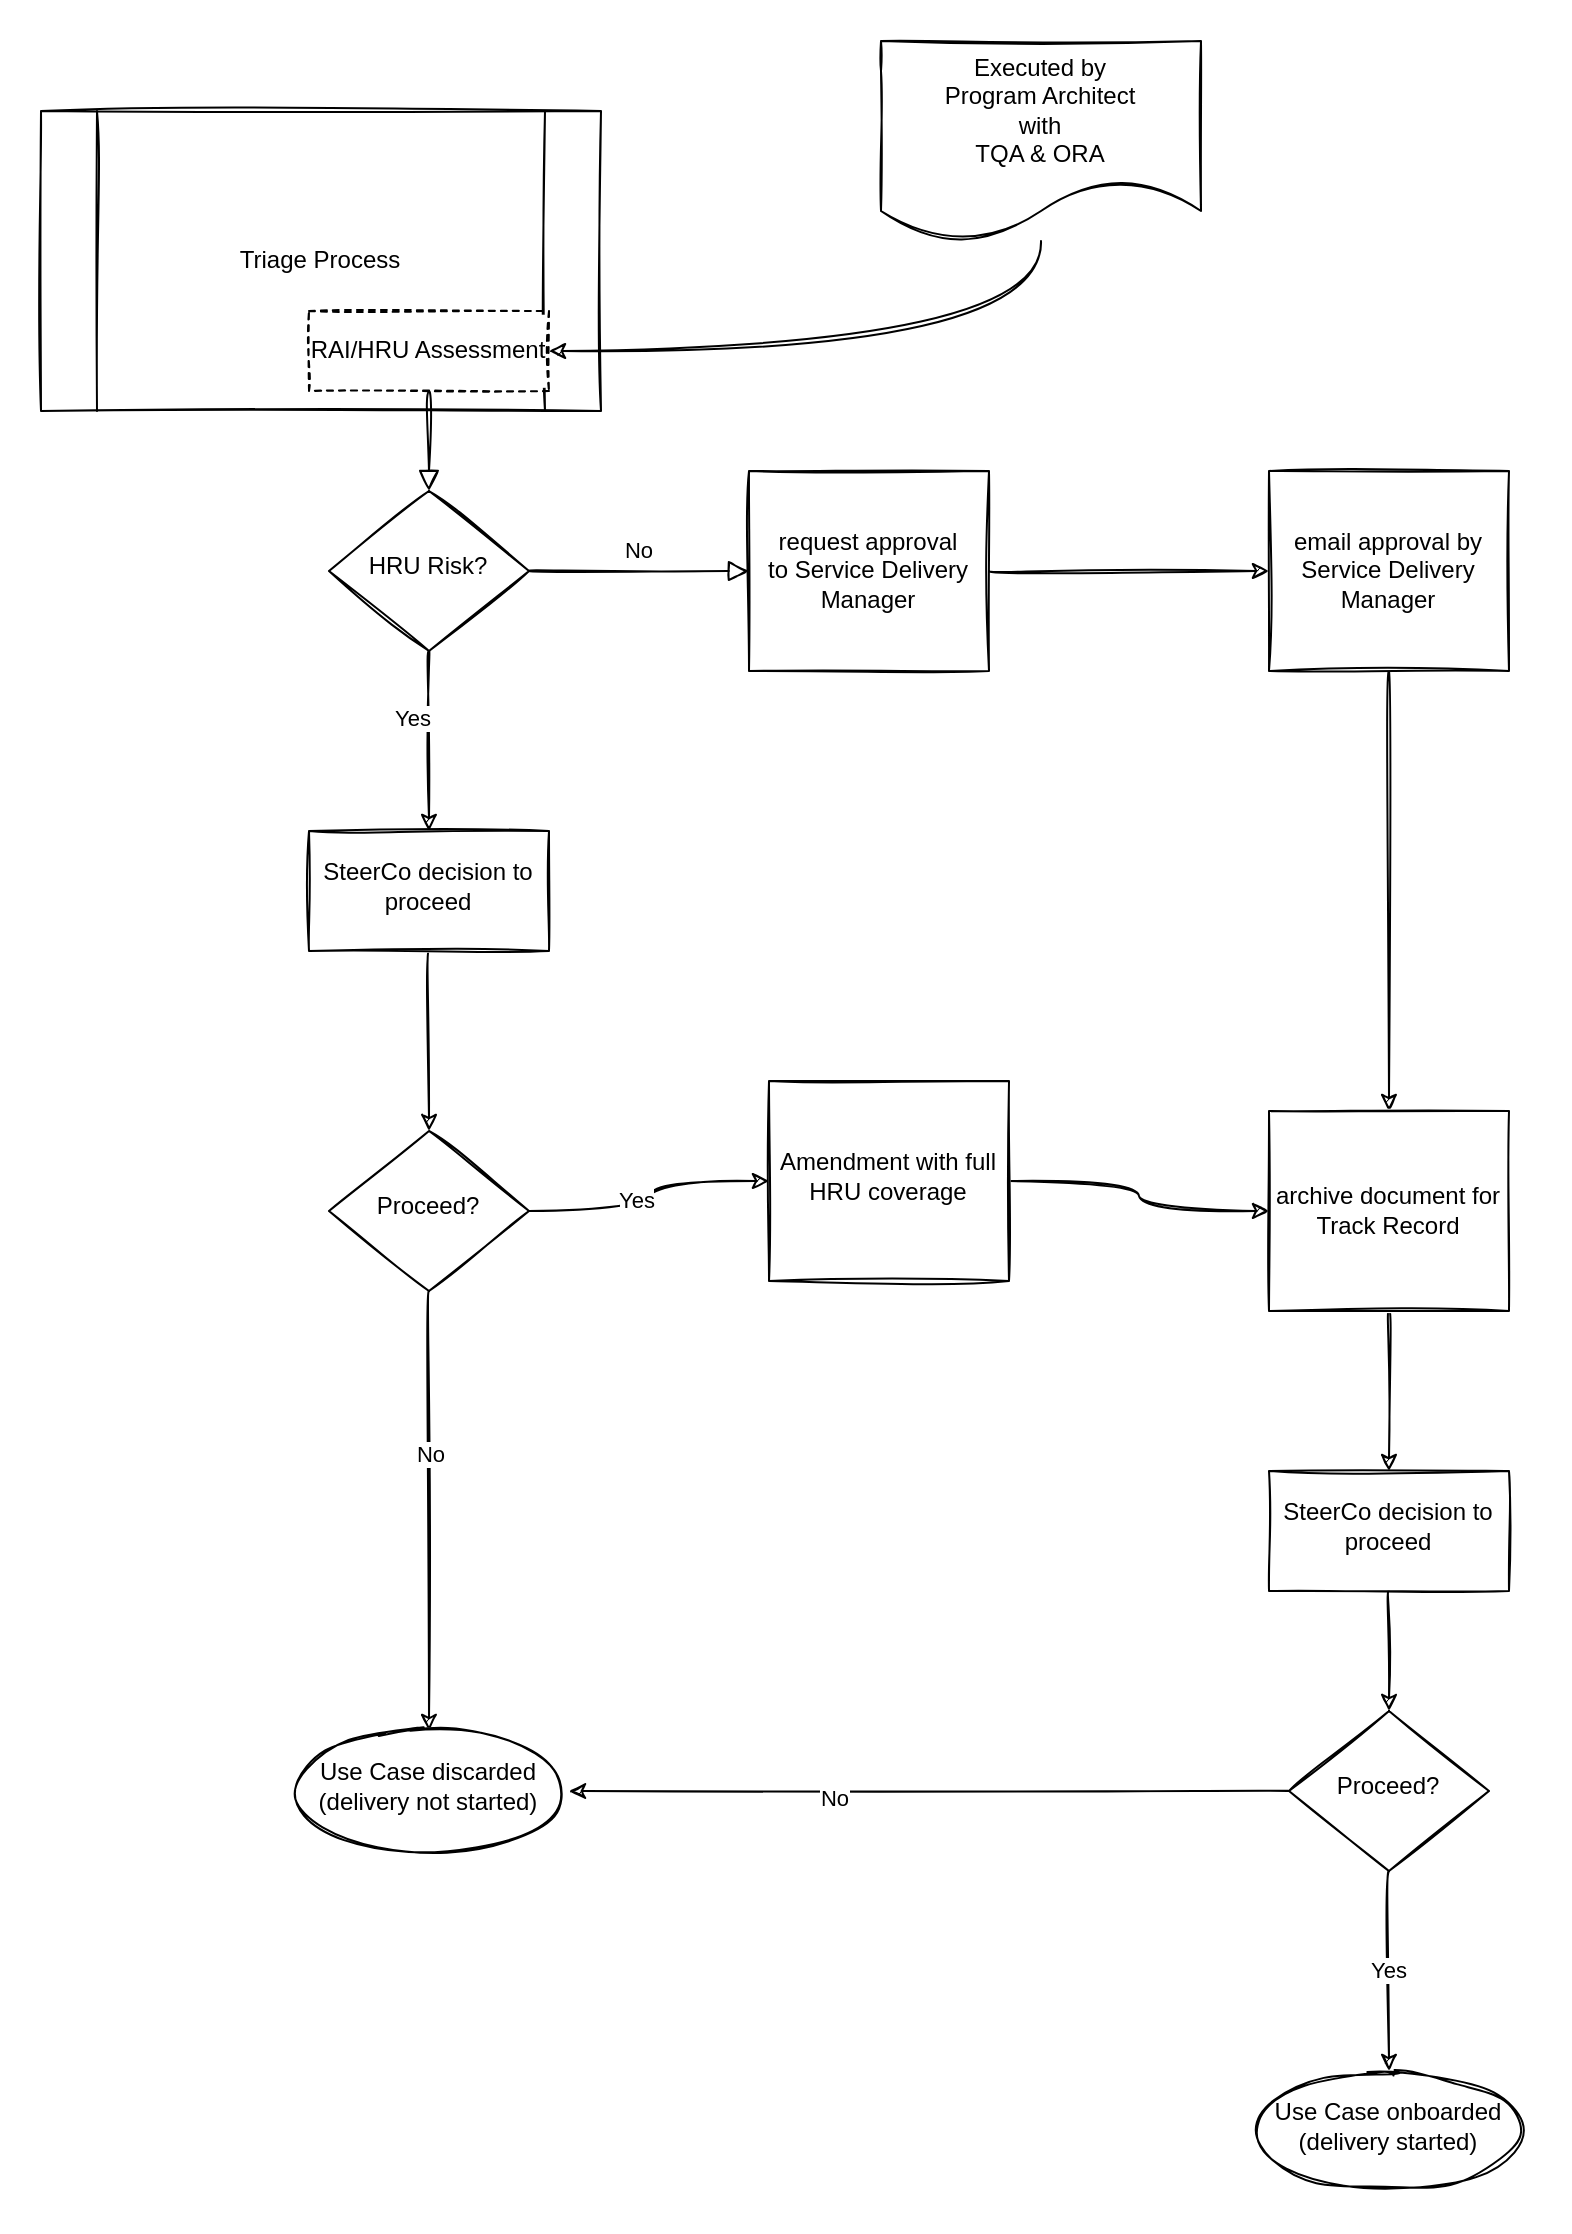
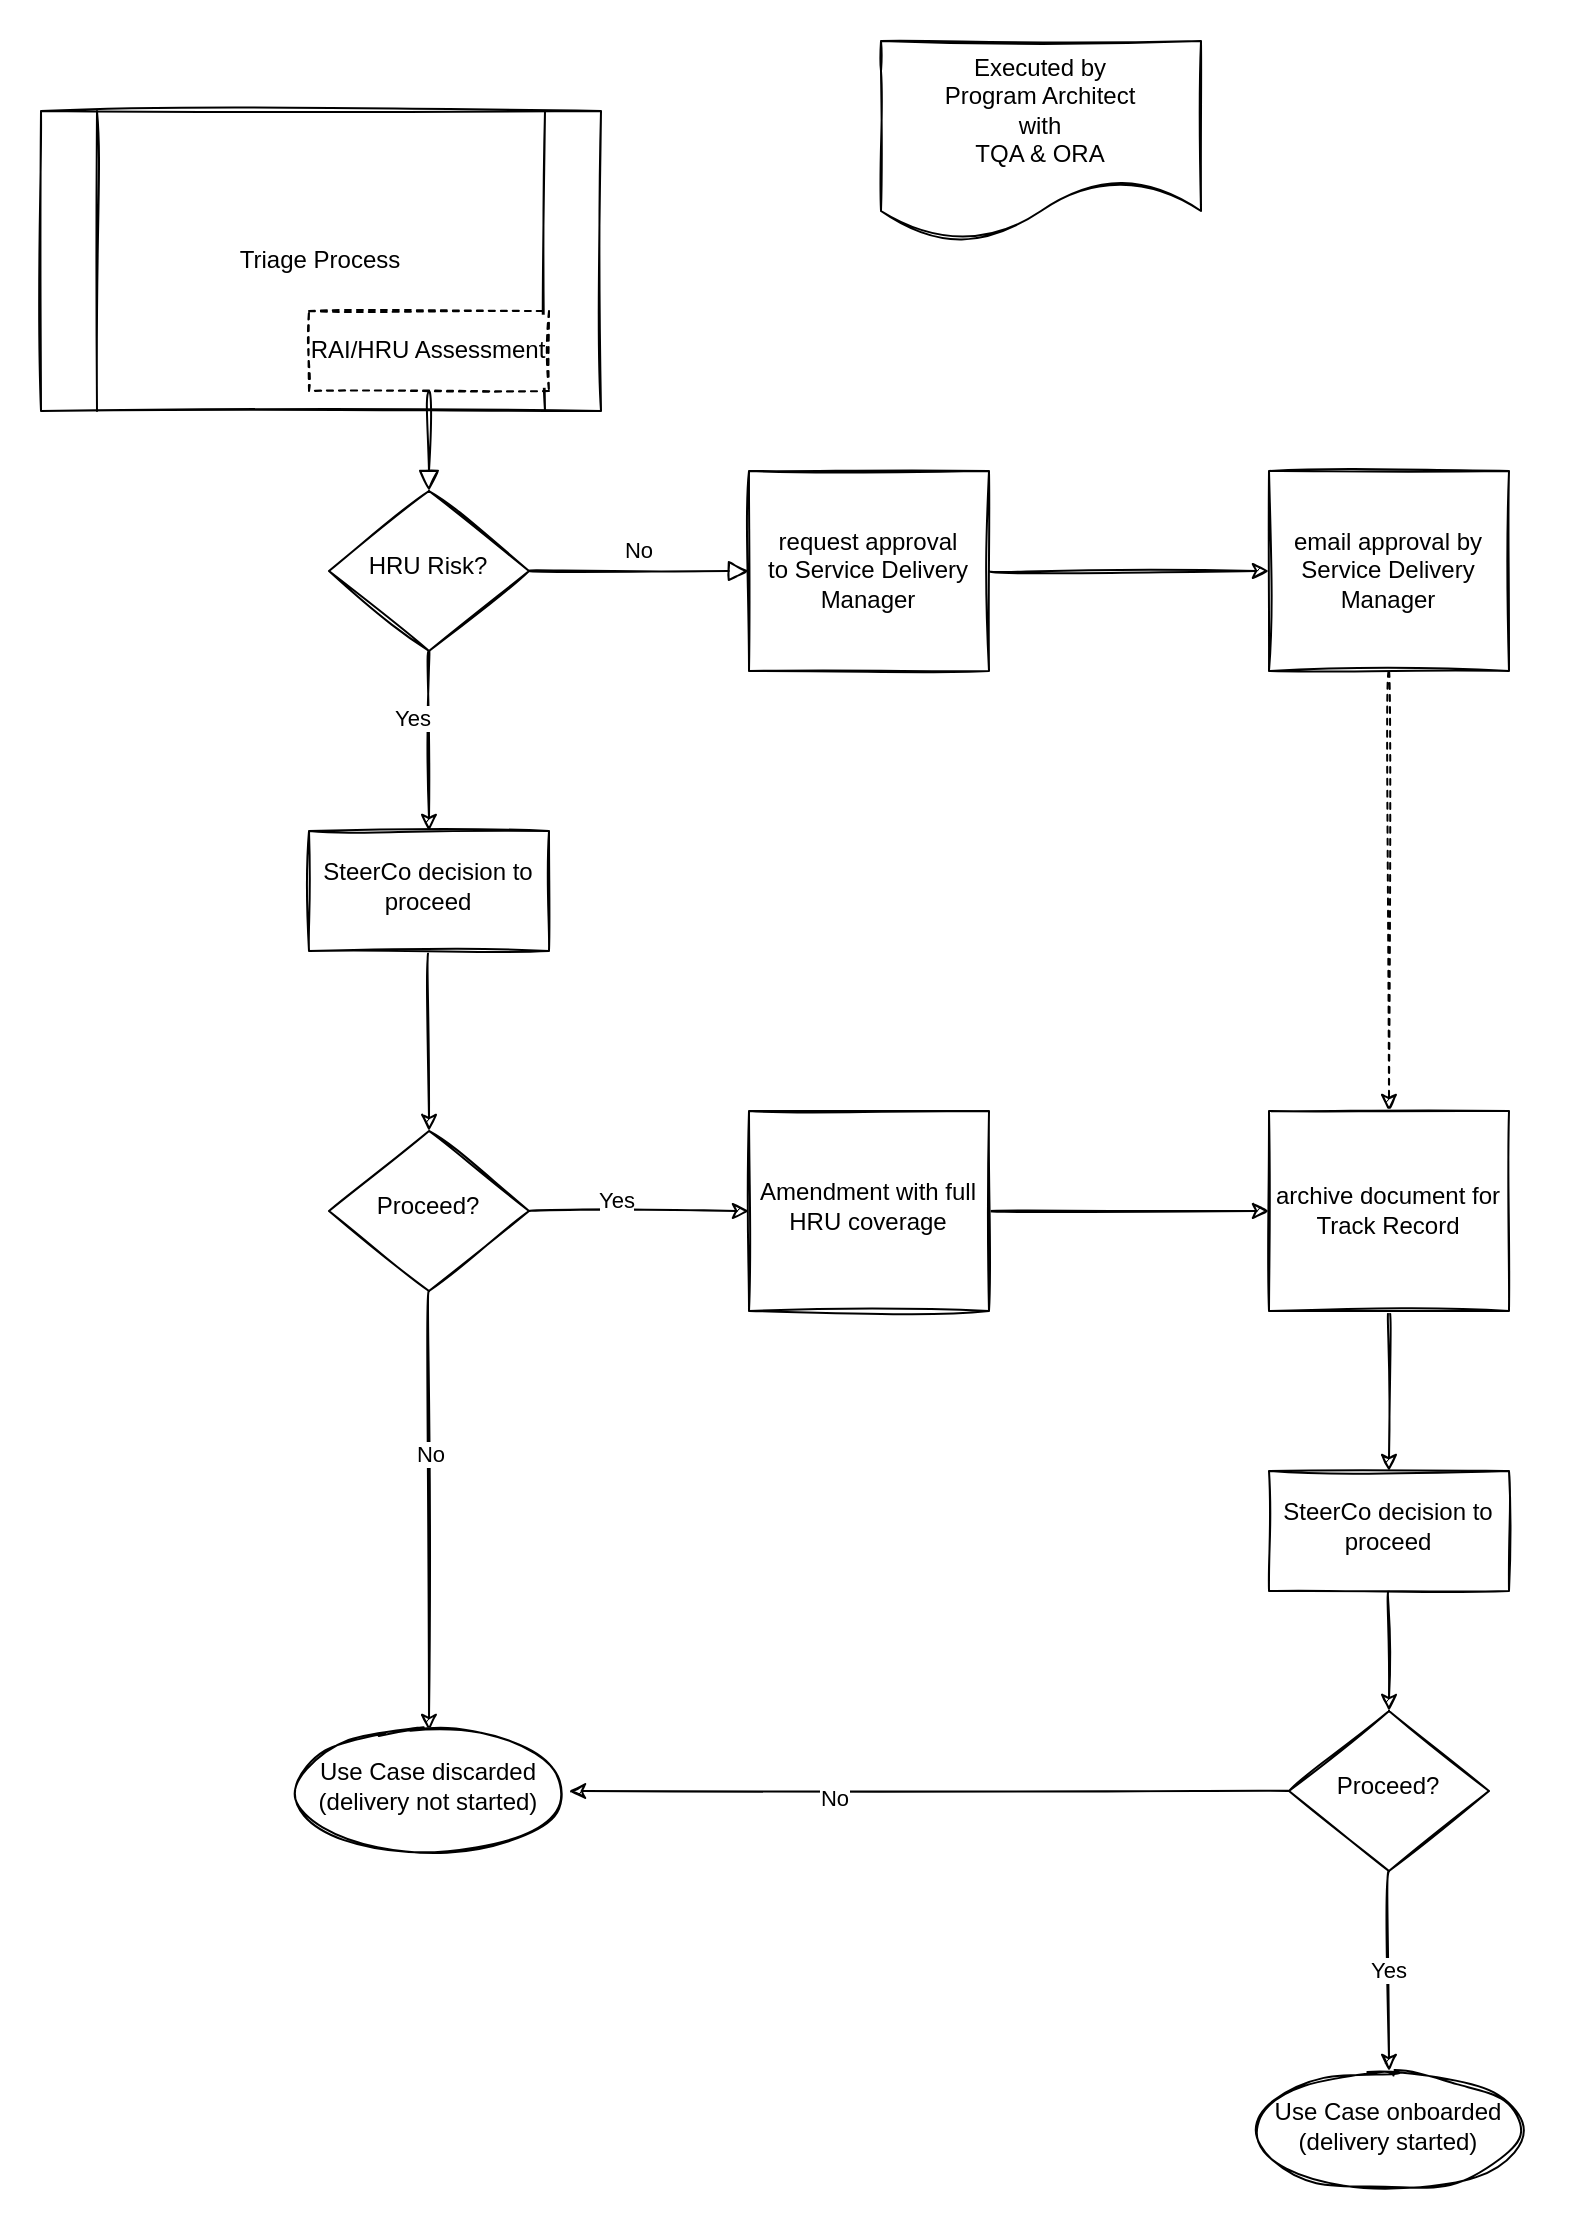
- <mxCell id="4" value="" style="edgeStyle=orthogonalEdgeStyle;rounded=0;orthogonalLoop=1;jettySize=auto;html=1;startArrow=classic;startFill=1;endArrow=none;endFill=0;sketch=1;curved=1;" parent="1" source="5" target="24" edge="1"><mxGeometry relative="1" as="geometry" /></mxCell>
- <mxCell id="12" style="edgeStyle=orthogonalEdgeStyle;rounded=0;orthogonalLoop=1;jettySize=auto;html=1;startArrow=none;startFill=0;endArrow=classic;endFill=1;sketch=1;curved=1;" parent="1" source="13" target="26" edge="1"><mxGeometry relative="1" as="geometry" /></mxCell>
+ <mxCell id="12" style="edgeStyle=orthogonalEdgeStyle;rounded=0;orthogonalLoop=1;jettySize=auto;html=1;startArrow=none;startFill=0;endArrow=classic;endFill=1;sketch=1;curved=1;dashed=1;" parent="1" source="13" target="26" edge="1"><mxGeometry relative="1" as="geometry" /></mxCell>
- <mxCell id="22" value="Amendment with full HRU coverage" style="rounded=0;whiteSpace=wrap;html=1;shadow=0;strokeWidth=1;spacing=6;spacingTop=-4;sketch=1;" parent="1" vertex="1"><mxGeometry x="384" y="540" width="120" height="100" as="geometry" /></mxCell>
+ <mxCell id="22" value="Amendment with full HRU coverage" style="rounded=0;whiteSpace=wrap;html=1;shadow=0;strokeWidth=1;spacing=6;spacingTop=-4;sketch=1;" parent="1" vertex="1"><mxGeometry x="374" y="555" width="120" height="100" as="geometry" /></mxCell>
